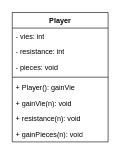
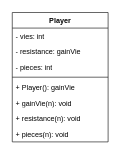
- <mxCell id="4" value="- resistance: int" style="text;strokeColor=none;fillColor=none;align=left;verticalAlign=top;spacingLeft=4;spacingRight=4;overflow=hidden;rotatable=0;points=[[0,0.5],[1,0.5]];portConstraint=eastwest;whiteSpace=wrap;html=1;" vertex="1" parent="2"><mxGeometry y="52" width="160" height="26" as="geometry" /></mxCell>
+ <mxCell id="4" value="- resistance: gainVie" style="text;strokeColor=none;fillColor=none;align=left;verticalAlign=top;spacingLeft=4;spacingRight=4;overflow=hidden;rotatable=0;points=[[0,0.5],[1,0.5]];portConstraint=eastwest;whiteSpace=wrap;html=1;" vertex="1" parent="2"><mxGeometry y="52" width="160" height="26" as="geometry" /></mxCell>
- <mxCell id="5" value="- pieces: void" style="text;strokeColor=none;fillColor=none;align=left;verticalAlign=top;spacingLeft=4;spacingRight=4;overflow=hidden;rotatable=0;points=[[0,0.5],[1,0.5]];portConstraint=eastwest;whiteSpace=wrap;html=1;" vertex="1" parent="2"><mxGeometry y="78" width="160" height="26" as="geometry" /></mxCell>
+ <mxCell id="5" value="- pieces: int" style="text;strokeColor=none;fillColor=none;align=left;verticalAlign=top;spacingLeft=4;spacingRight=4;overflow=hidden;rotatable=0;points=[[0,0.5],[1,0.5]];portConstraint=eastwest;whiteSpace=wrap;html=1;" vertex="1" parent="2"><mxGeometry y="78" width="160" height="26" as="geometry" /></mxCell>
- <mxCell id="10" value="&lt;div&gt;+ gainPieces(n): void&lt;/div&gt;" style="text;strokeColor=none;fillColor=none;align=left;verticalAlign=top;spacingLeft=4;spacingRight=4;overflow=hidden;rotatable=0;points=[[0,0.5],[1,0.5]];portConstraint=eastwest;whiteSpace=wrap;html=1;" vertex="1" parent="2"><mxGeometry y="190" width="160" height="26" as="geometry" /></mxCell>
+ <mxCell id="10" value="&lt;div&gt;+ pieces(n): void&lt;/div&gt;" style="text;strokeColor=none;fillColor=none;align=left;verticalAlign=top;spacingLeft=4;spacingRight=4;overflow=hidden;rotatable=0;points=[[0,0.5],[1,0.5]];portConstraint=eastwest;whiteSpace=wrap;html=1;" vertex="1" parent="2"><mxGeometry y="190" width="160" height="26" as="geometry" /></mxCell>
